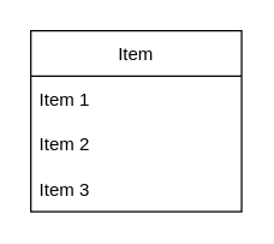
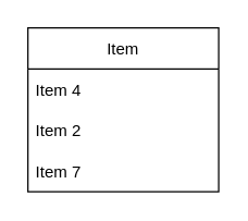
- <mxCell id="3" value="Item 1" style="text;strokeColor=none;fillColor=none;align=left;verticalAlign=middle;spacingLeft=4;spacingRight=4;overflow=hidden;points=[[0,0.5],[1,0.5]];portConstraint=eastwest;rotatable=0;" parent="2" vertex="1"><mxGeometry y="30" width="140" height="30" as="geometry" /></mxCell>
+ <mxCell id="3" value="Item 4" style="text;strokeColor=none;fillColor=none;align=left;verticalAlign=middle;spacingLeft=4;spacingRight=4;overflow=hidden;points=[[0,0.5],[1,0.5]];portConstraint=eastwest;rotatable=0;" parent="2" vertex="1"><mxGeometry y="30" width="140" height="30" as="geometry" /></mxCell>
- <mxCell id="5" value="Item 3" style="text;strokeColor=none;fillColor=none;align=left;verticalAlign=middle;spacingLeft=4;spacingRight=4;overflow=hidden;points=[[0,0.5],[1,0.5]];portConstraint=eastwest;rotatable=0;" parent="2" vertex="1"><mxGeometry y="90" width="140" height="30" as="geometry" /></mxCell>
+ <mxCell id="5" value="Item 7" style="text;strokeColor=none;fillColor=none;align=left;verticalAlign=middle;spacingLeft=4;spacingRight=4;overflow=hidden;points=[[0,0.5],[1,0.5]];portConstraint=eastwest;rotatable=0;" parent="2" vertex="1"><mxGeometry y="90" width="140" height="30" as="geometry" /></mxCell>
